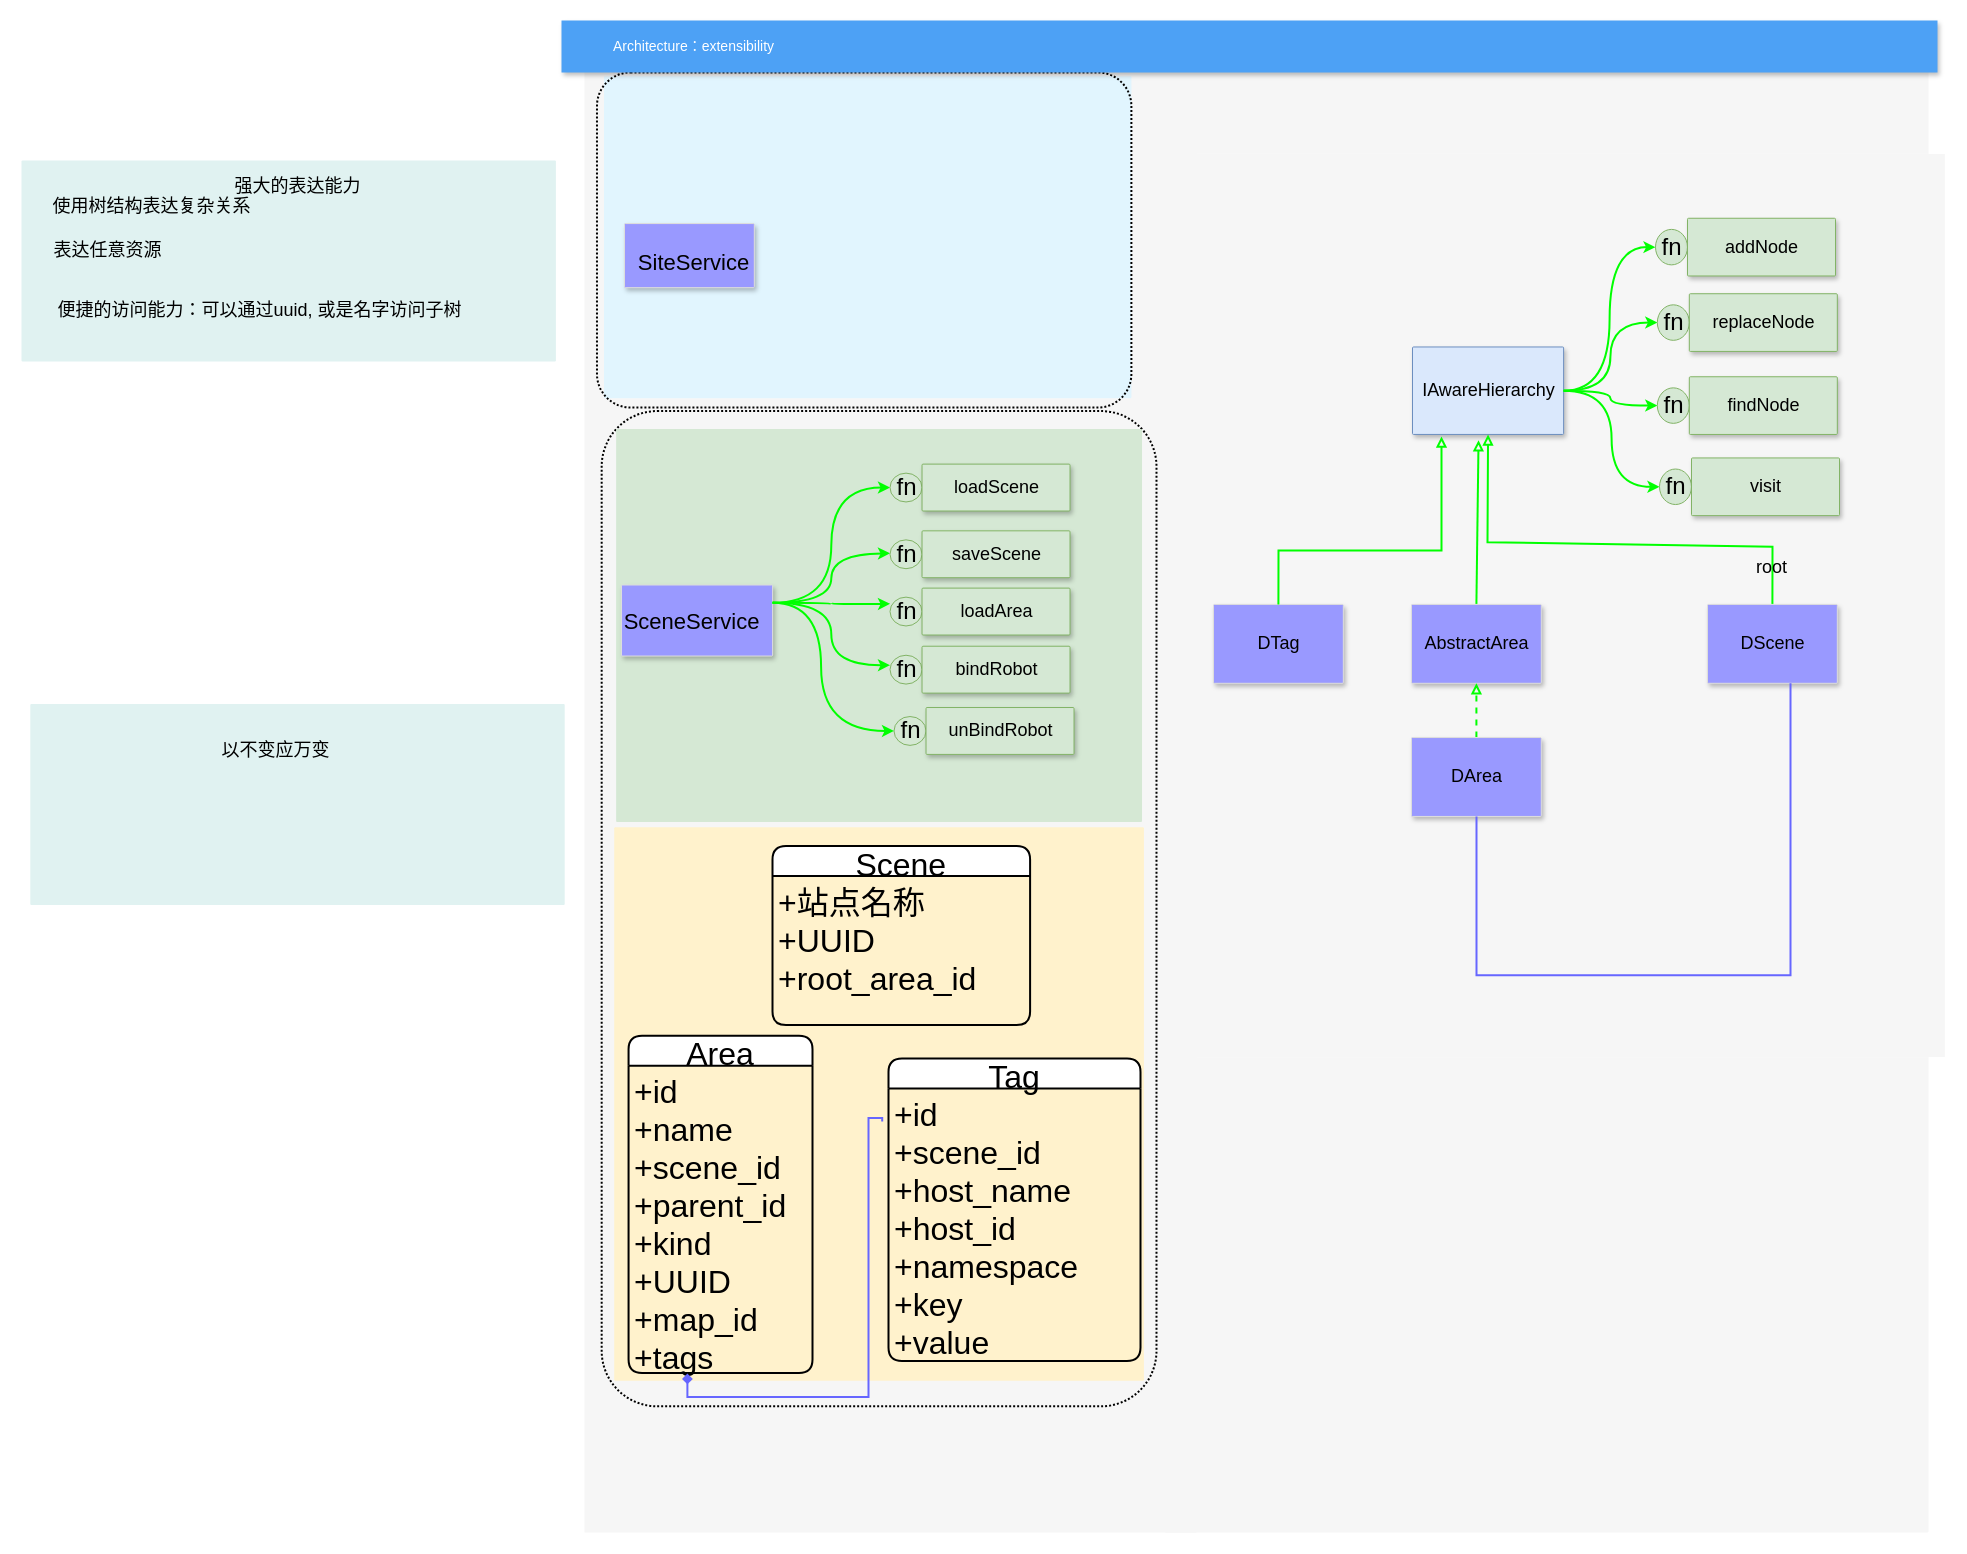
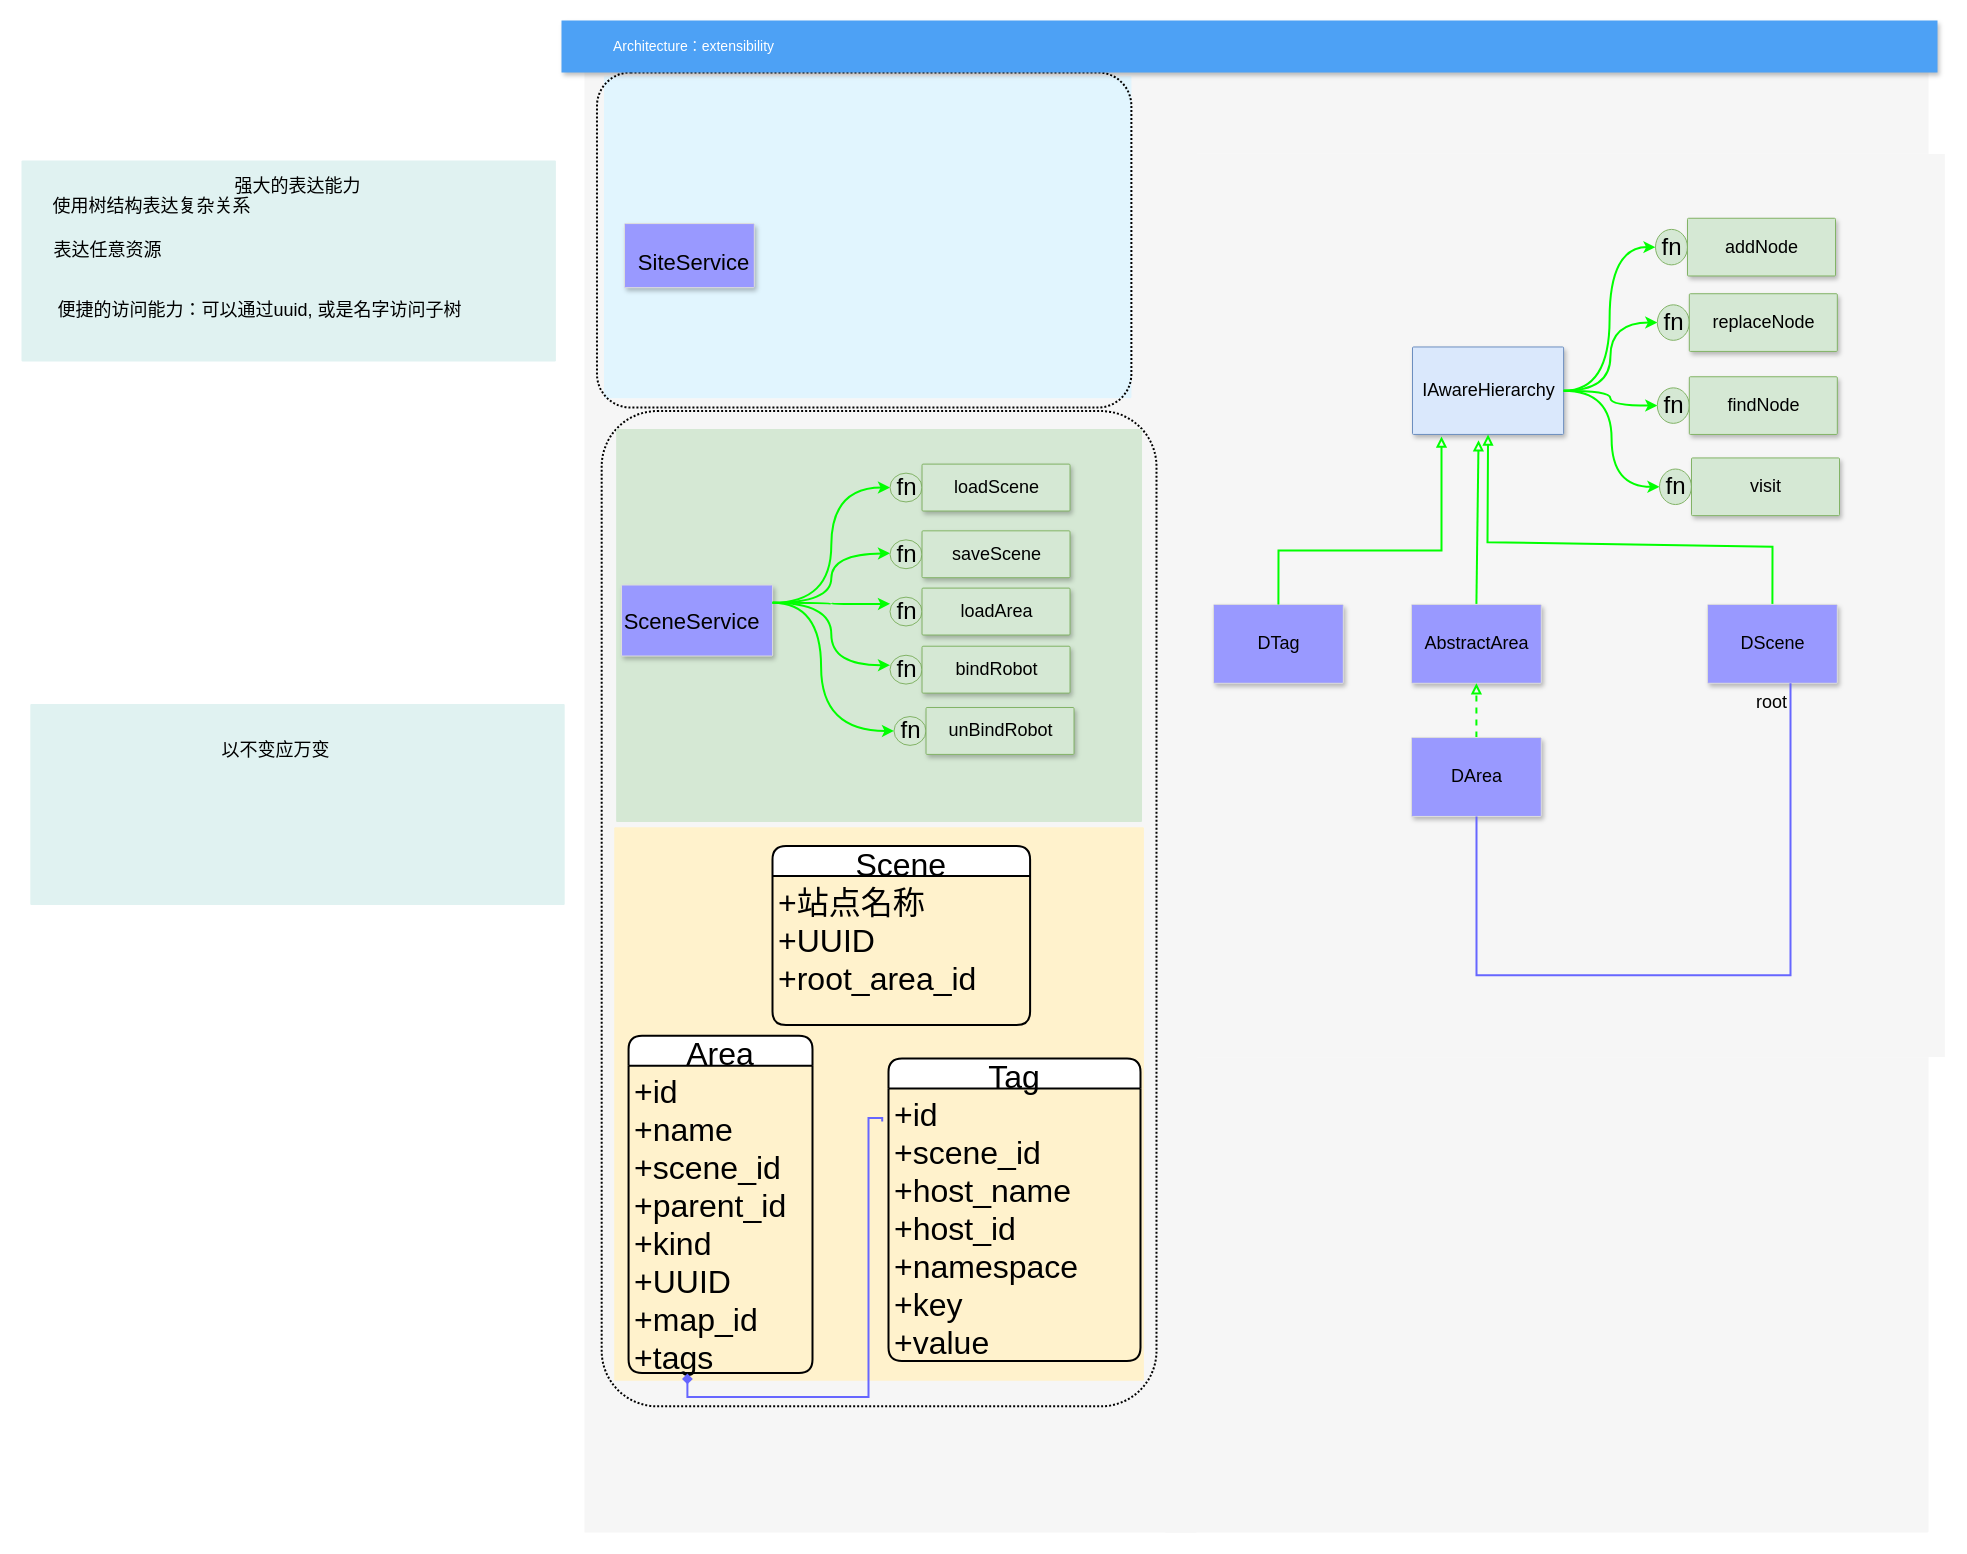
- <mxCell id="28" value="root" style="text;html=1;resizable=0;autosize=1;align=center;verticalAlign=middle;points=[];fillColor=none;strokeColor=none;rounded=0;fontSize=18;fontColor=#000000;" vertex="1" parent="3"><mxGeometry x="569" y="399.786" width="44" height="28" as="geometry" /></mxCell>
+ <mxCell id="28" value="root" style="text;html=1;resizable=0;autosize=1;align=center;verticalAlign=middle;points=[];fillColor=none;strokeColor=none;rounded=0;fontSize=18;fontColor=#000000;" vertex="1" parent="3"><mxGeometry x="569" y="534.786" width="44" height="28" as="geometry" /></mxCell>
